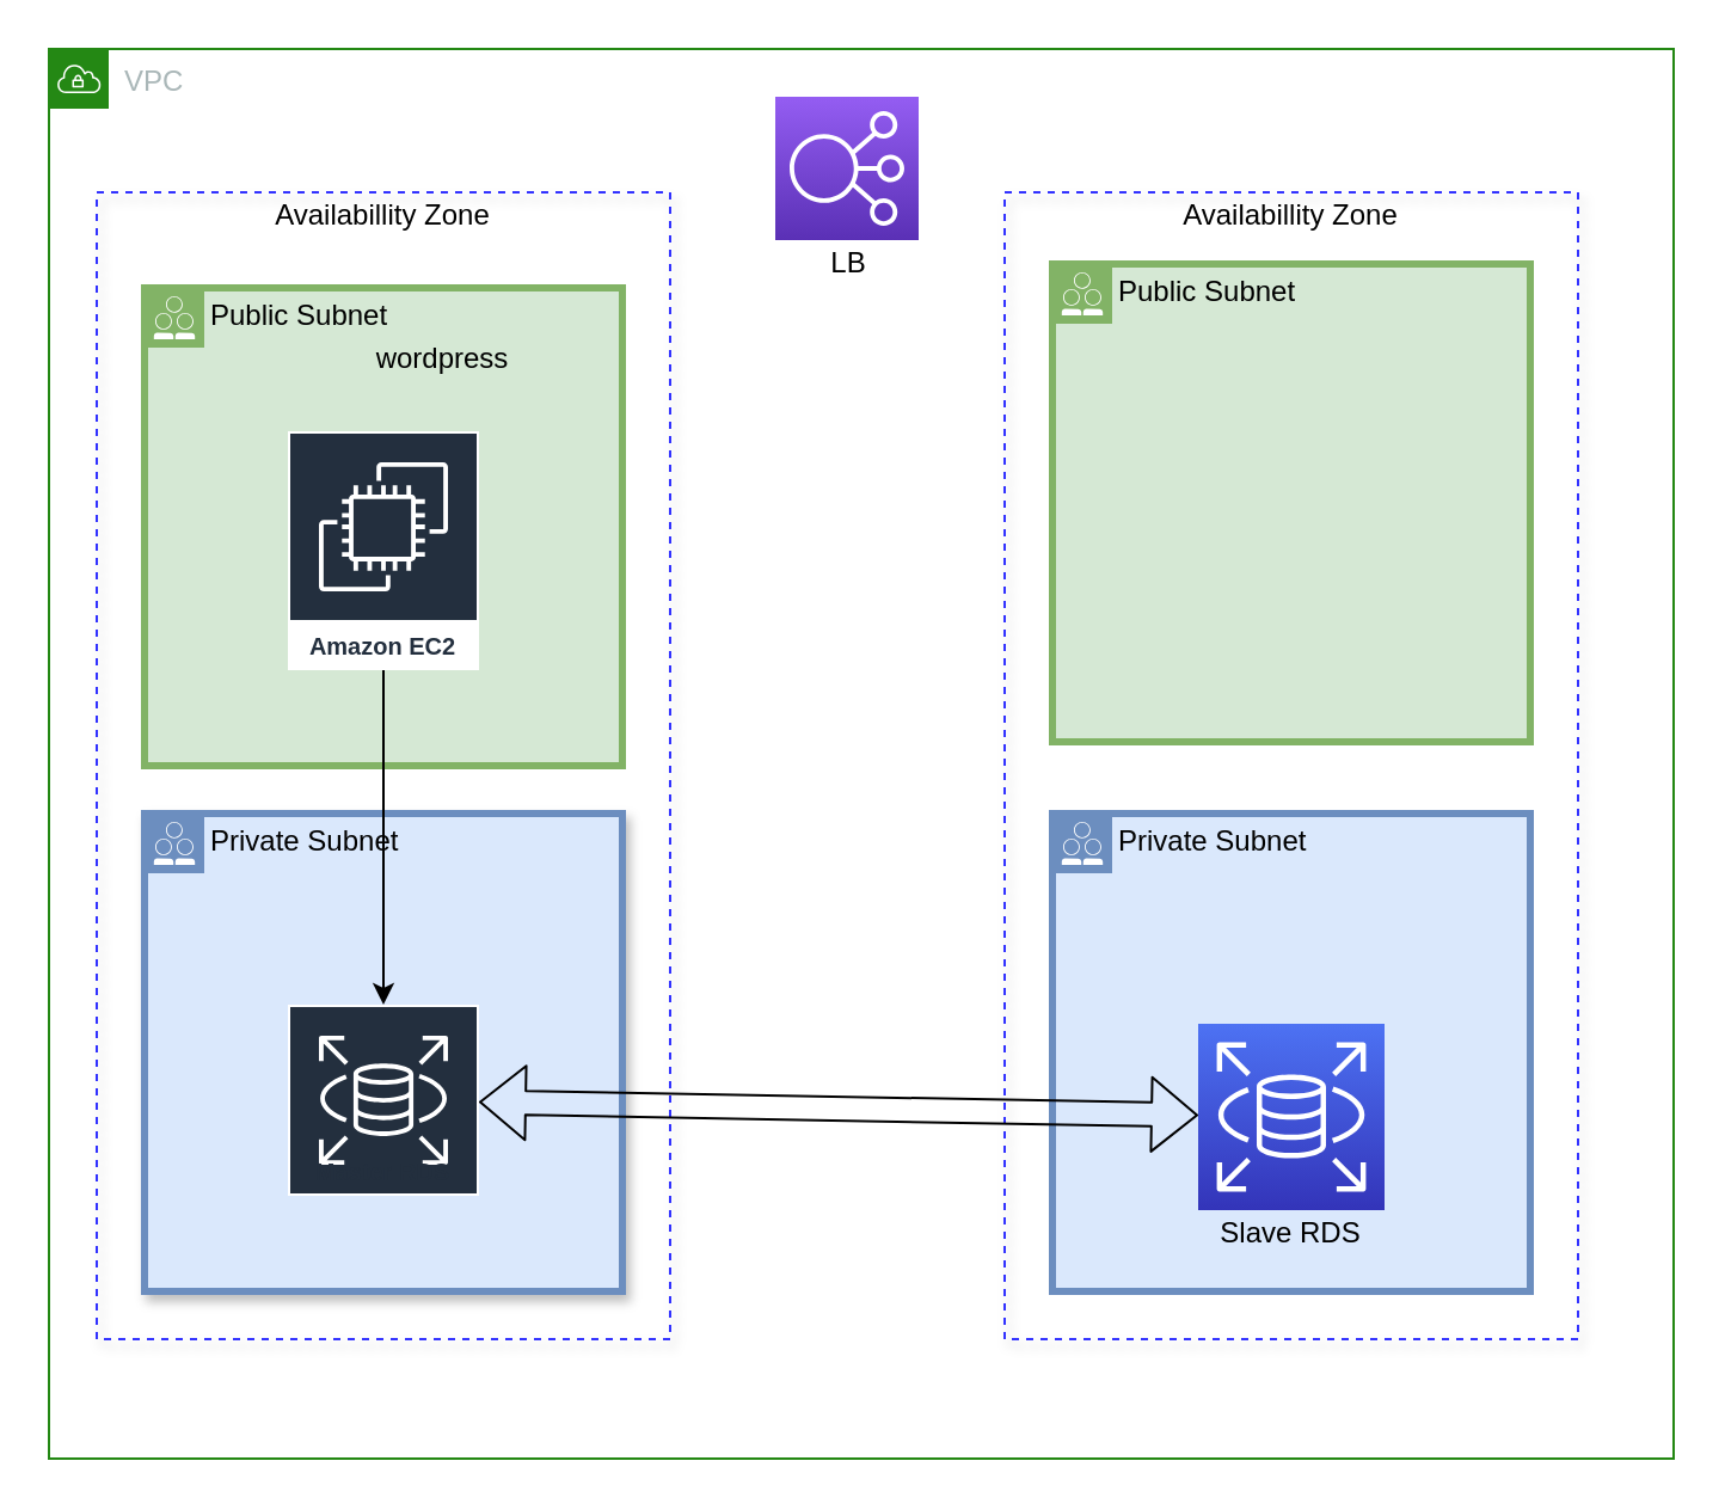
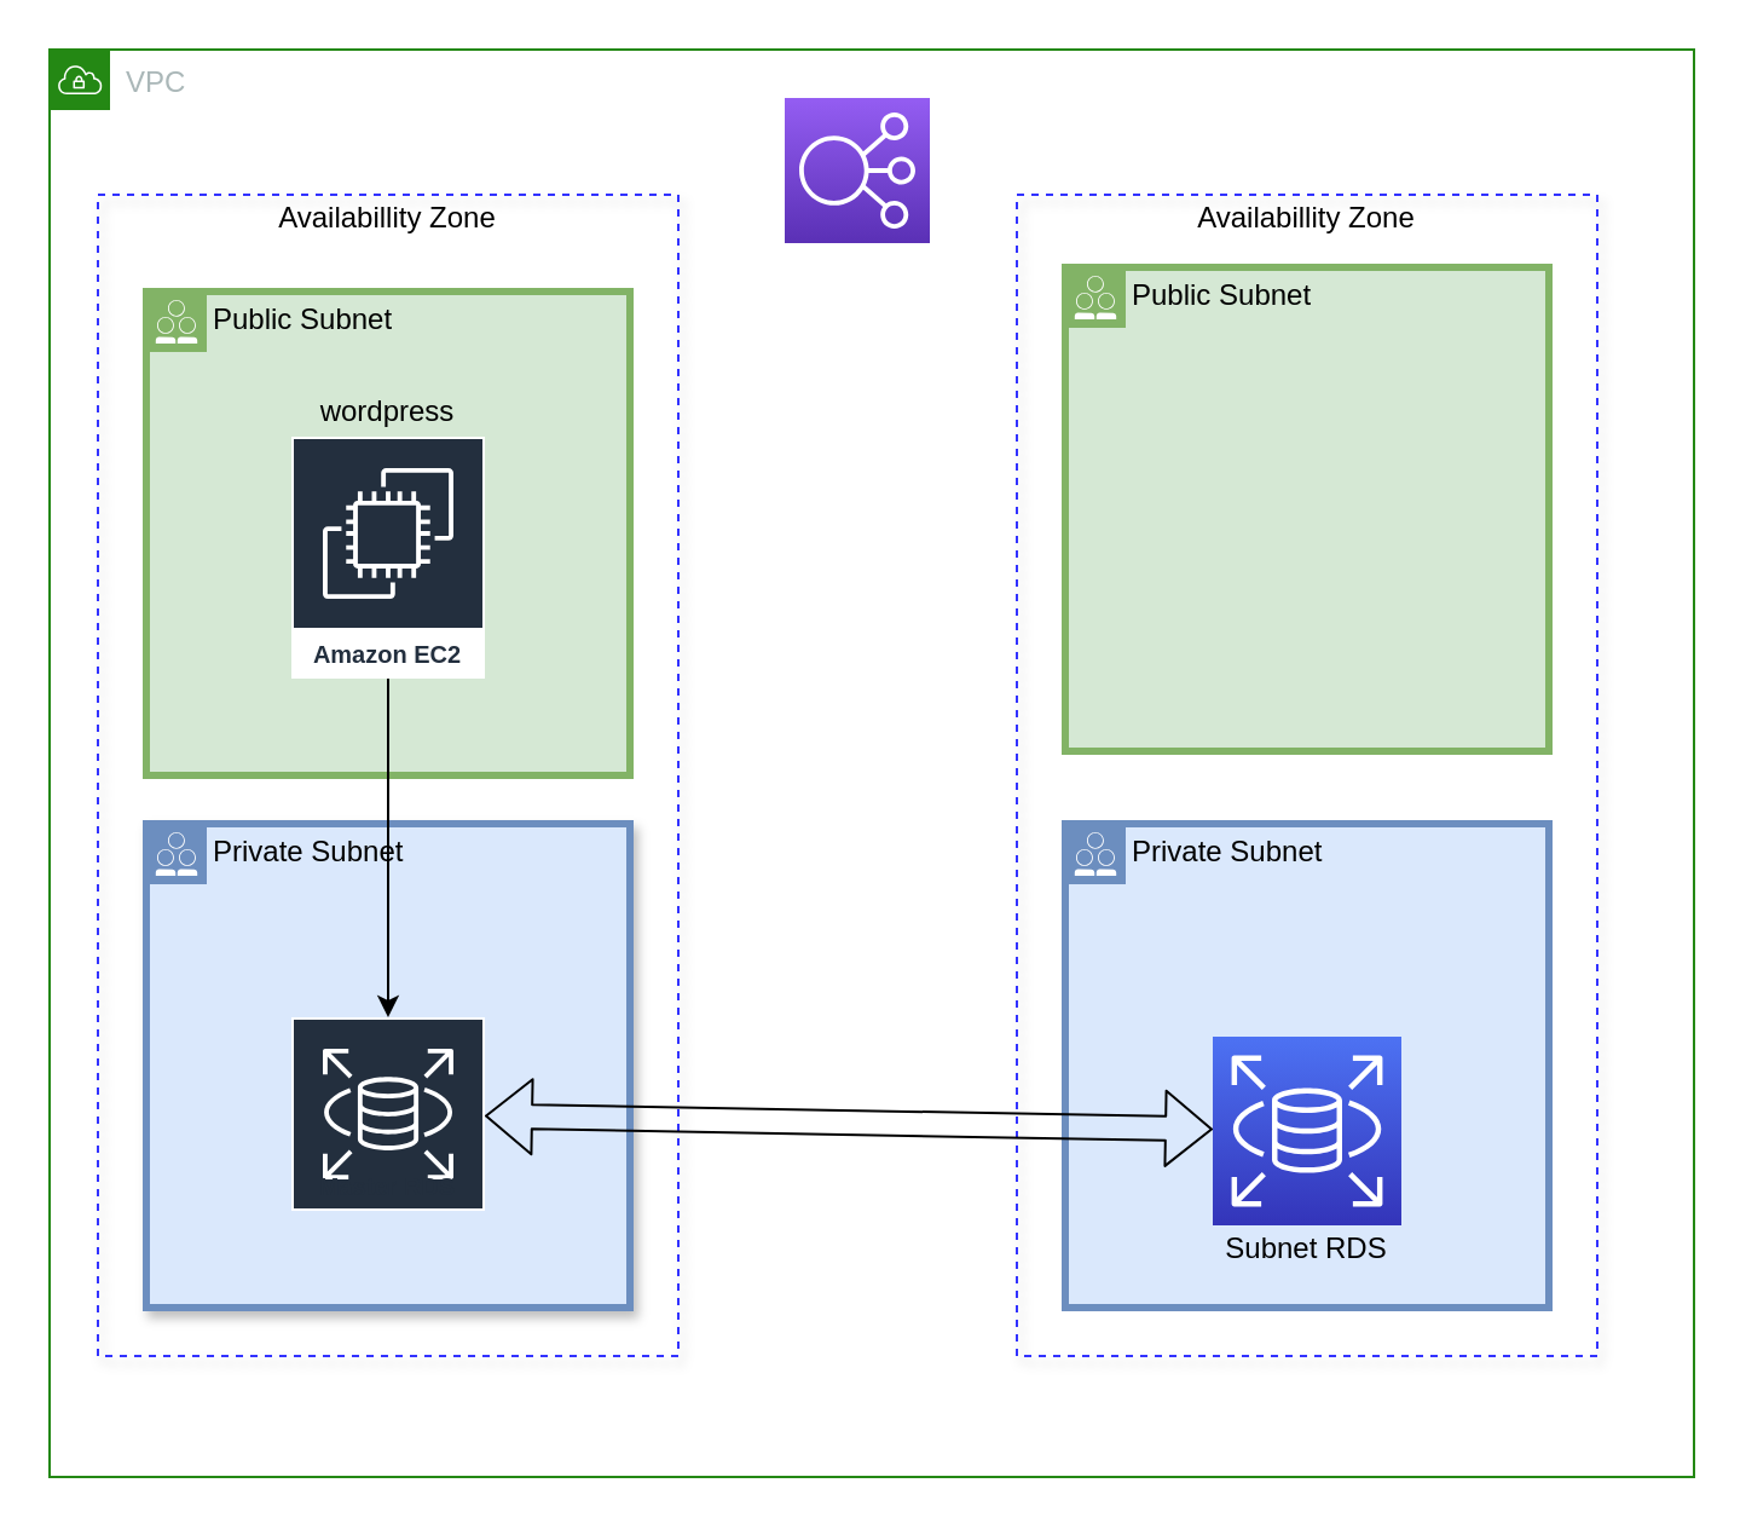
- <mxCell id="14" value="LB" style="text;html=1;strokeColor=none;fillColor=none;align=center;verticalAlign=middle;whiteSpace=wrap;rounded=0;shadow=1;" vertex="1" parent="1"><mxGeometry x="334.5" y="100" width="40" height="20" as="geometry" /></mxCell>
- <mxCell id="17" value="wordpress" style="text;html=1;strokeColor=none;fillColor=none;align=center;verticalAlign=middle;whiteSpace=wrap;rounded=0;shadow=1;dashed=1;" vertex="1" parent="1"><mxGeometry x="165" y="140" width="40" height="20" as="geometry" /></mxCell>
+ <mxCell id="17" value="wordpress" style="text;html=1;strokeColor=none;fillColor=none;align=center;verticalAlign=middle;whiteSpace=wrap;rounded=0;shadow=1;dashed=1;" vertex="1" parent="1"><mxGeometry x="140" y="160" width="40" height="20" as="geometry" /></mxCell>
- <mxCell id="11" value="Slave RDS" style="text;html=1;strokeColor=none;fillColor=none;align=center;verticalAlign=middle;whiteSpace=wrap;rounded=0;shadow=1;" vertex="1" parent="9"><mxGeometry x="60" y="166" width="80" height="20" as="geometry" /></mxCell>
+ <mxCell id="11" value="Subnet RDS" style="text;html=1;strokeColor=none;fillColor=none;align=center;verticalAlign=middle;whiteSpace=wrap;rounded=0;shadow=1;" vertex="1" parent="9"><mxGeometry x="60" y="166" width="80" height="20" as="geometry" /></mxCell>
